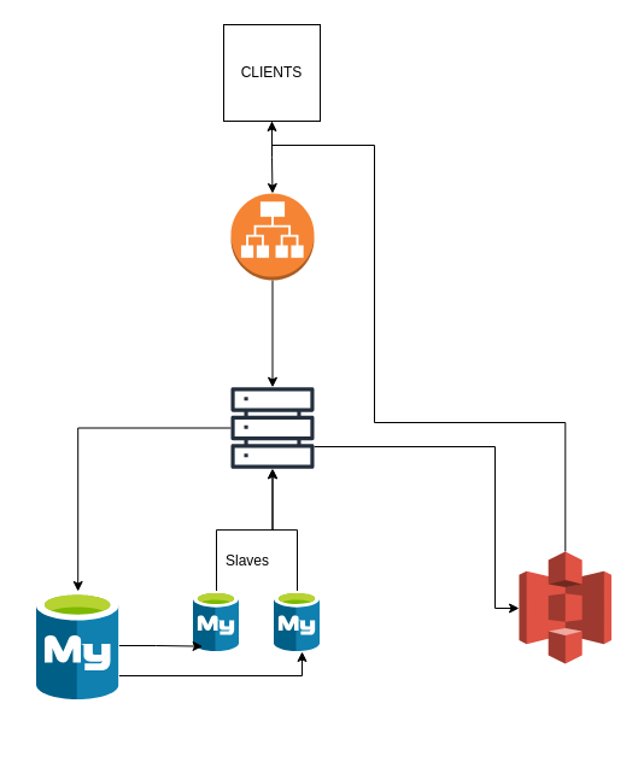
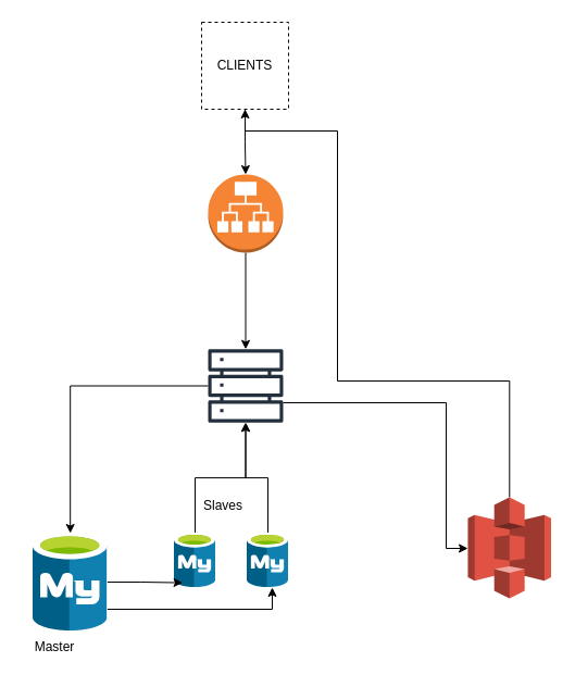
- <mxCell id="2" value="CLIENTS" style="whiteSpace=wrap;html=1;aspect=fixed;" vertex="1" parent="1"><mxGeometry x="185" y="20" width="80" height="80" as="geometry" /></mxCell>
+ <mxCell id="2" value="CLIENTS" style="whiteSpace=wrap;html=1;aspect=fixed;dashed=1;" vertex="1" parent="1"><mxGeometry x="185" y="20" width="80" height="80" as="geometry" /></mxCell>
+ <mxCell id="18" value="Master" style="text;html=1;align=center;verticalAlign=middle;whiteSpace=wrap;rounded=0;" vertex="1" parent="1"><mxGeometry x="20" y="580" width="60" height="30" as="geometry" /></mxCell>
